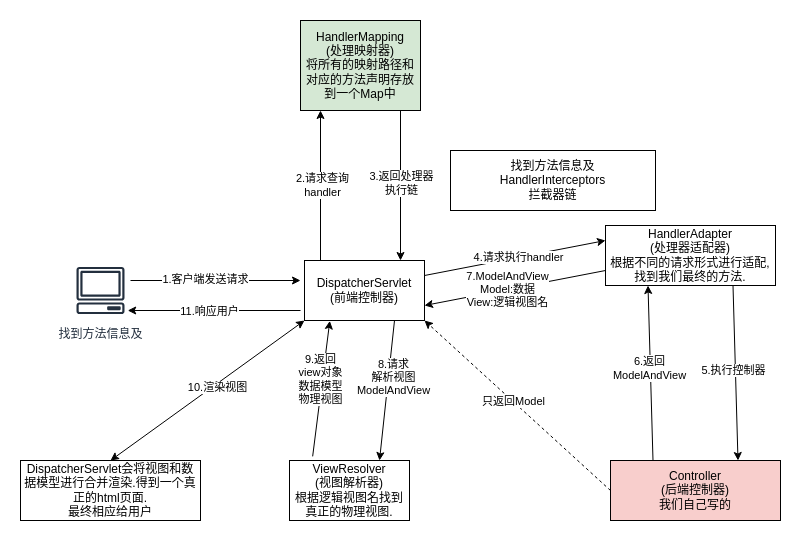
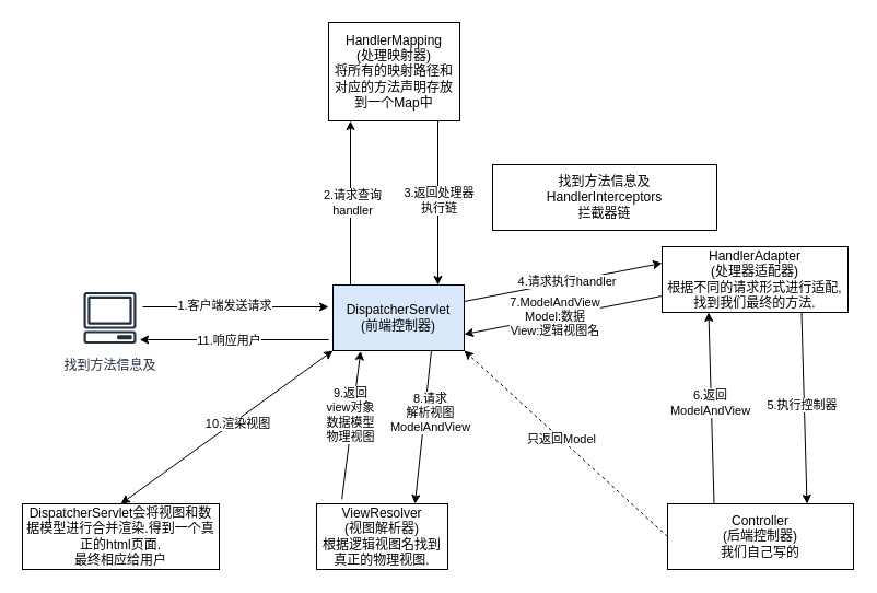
- <mxCell id="6" value="HandlerMapping&lt;div&gt;(处理映射器)&lt;/div&gt;&lt;div&gt;将所有的映射路径和对应的方法声明存放到一个Map中&lt;/div&gt;" style="rounded=0;whiteSpace=wrap;html=1;fillColor=#d5e8d4;" vertex="1" parent="1"><mxGeometry x="300" y="20" width="120" height="90" as="geometry" /></mxCell>
+ <mxCell id="6" value="HandlerMapping&lt;div&gt;(处理映射器)&lt;/div&gt;&lt;div&gt;将所有的映射路径和对应的方法声明存放到一个Map中&lt;/div&gt;" style="rounded=0;whiteSpace=wrap;html=1;" vertex="1" parent="1"><mxGeometry x="300" y="20" width="120" height="90" as="geometry" /></mxCell>
- <mxCell id="3" value="DispatcherServlet&lt;div&gt;(前端控制器)&lt;/div&gt;" style="rounded=0;whiteSpace=wrap;html=1;" vertex="1" parent="1"><mxGeometry x="304" y="260" width="120" height="60" as="geometry" /></mxCell>
+ <mxCell id="3" value="DispatcherServlet&lt;div&gt;(前端控制器)&lt;/div&gt;" style="rounded=0;whiteSpace=wrap;html=1;fillColor=#dae8fc;" vertex="1" parent="1"><mxGeometry x="304" y="260" width="120" height="60" as="geometry" /></mxCell>
- <mxCell id="16" value="Controller&lt;div&gt;(后端控制器)&lt;/div&gt;&lt;div&gt;我们自己写的&lt;/div&gt;" style="rounded=0;whiteSpace=wrap;html=1;fillColor=#f8cecc;" vertex="1" parent="1"><mxGeometry x="610" y="460" width="170" height="60" as="geometry" /></mxCell>
+ <mxCell id="16" value="Controller&lt;div&gt;(后端控制器)&lt;/div&gt;&lt;div&gt;我们自己写的&lt;/div&gt;" style="rounded=0;whiteSpace=wrap;html=1;" vertex="1" parent="1"><mxGeometry x="610" y="460" width="170" height="60" as="geometry" /></mxCell>
